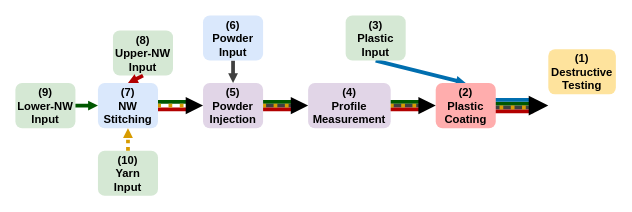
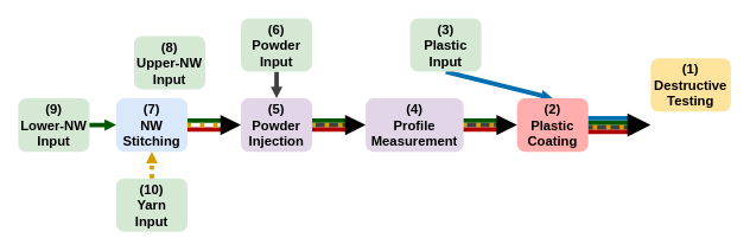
- <mxCell id="28" value="&lt;span style=&quot;font-size: 15px&quot;&gt;&lt;span&gt;(6)&lt;br&gt;Powder&lt;br&gt;Input&lt;/span&gt;&lt;br&gt;&lt;/span&gt;" style="rounded=1;whiteSpace=wrap;html=1;fontSize=15;fillColor=#dae8fc;strokeColor=none;fontStyle=1;" parent="1" vertex="1"><mxGeometry x="270" y="20" width="80" height="60" as="geometry" /></mxCell>
+ <mxCell id="28" value="&lt;span style=&quot;font-size: 15px&quot;&gt;&lt;span&gt;(6)&lt;br&gt;Powder&lt;br&gt;Input&lt;/span&gt;&lt;br&gt;&lt;/span&gt;" style="rounded=1;whiteSpace=wrap;html=1;fontSize=15;fillColor=#d5e8d4;strokeColor=none;fontStyle=1" parent="1" vertex="1"><mxGeometry x="270" y="20" width="80" height="60" as="geometry" /></mxCell>
- <mxCell id="36" value="" style="curved=1;endArrow=block;html=1;fillColor=#e51400;strokeColor=#B20000;strokeWidth=5;endFill=1;endSize=0;startSize=6;fontSize=15;exitX=0.5;exitY=1;exitDx=0;exitDy=0;entryX=0.5;entryY=0;entryDx=0;entryDy=0;" parent="1" source="35" target="34" edge="1"><mxGeometry width="50" height="50" relative="1" as="geometry"><mxPoint x="230" y="70" as="sourcePoint" /><mxPoint x="277" y="70" as="targetPoint" /><Array as="points" /></mxGeometry></mxCell>
